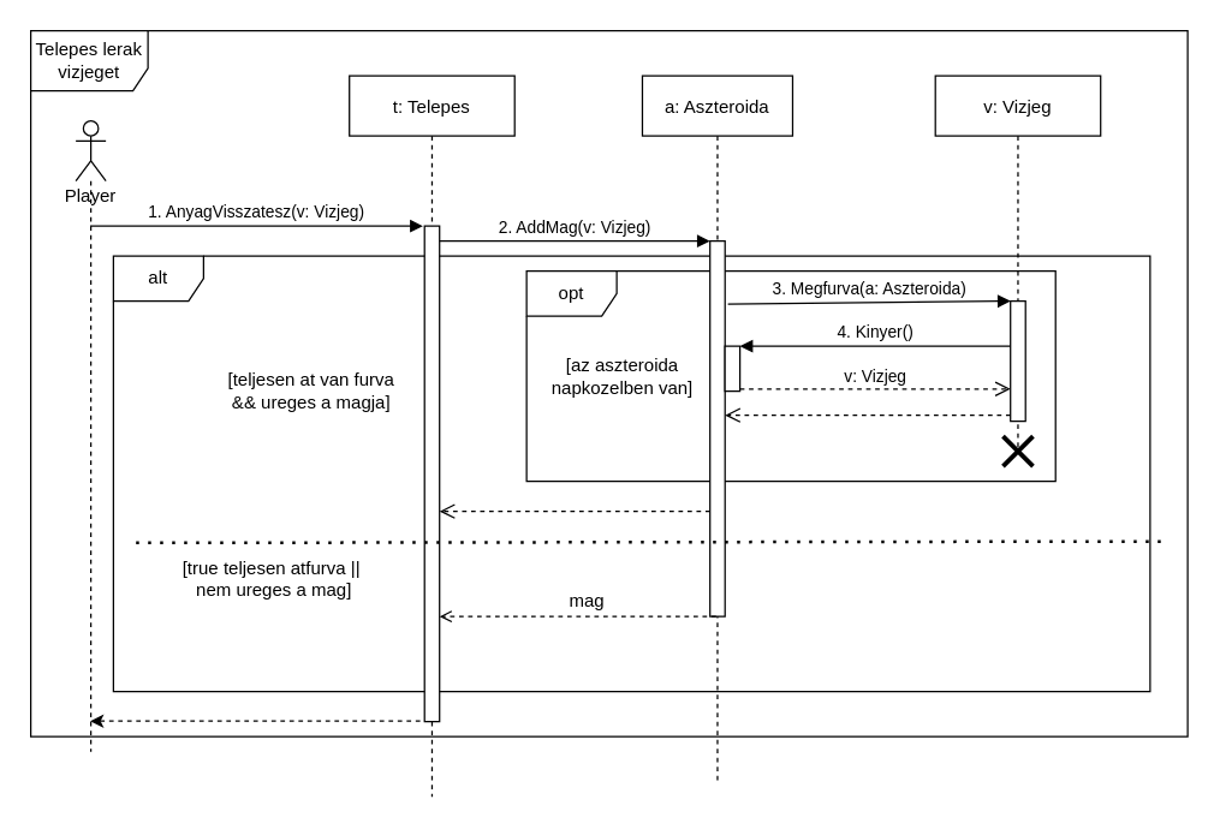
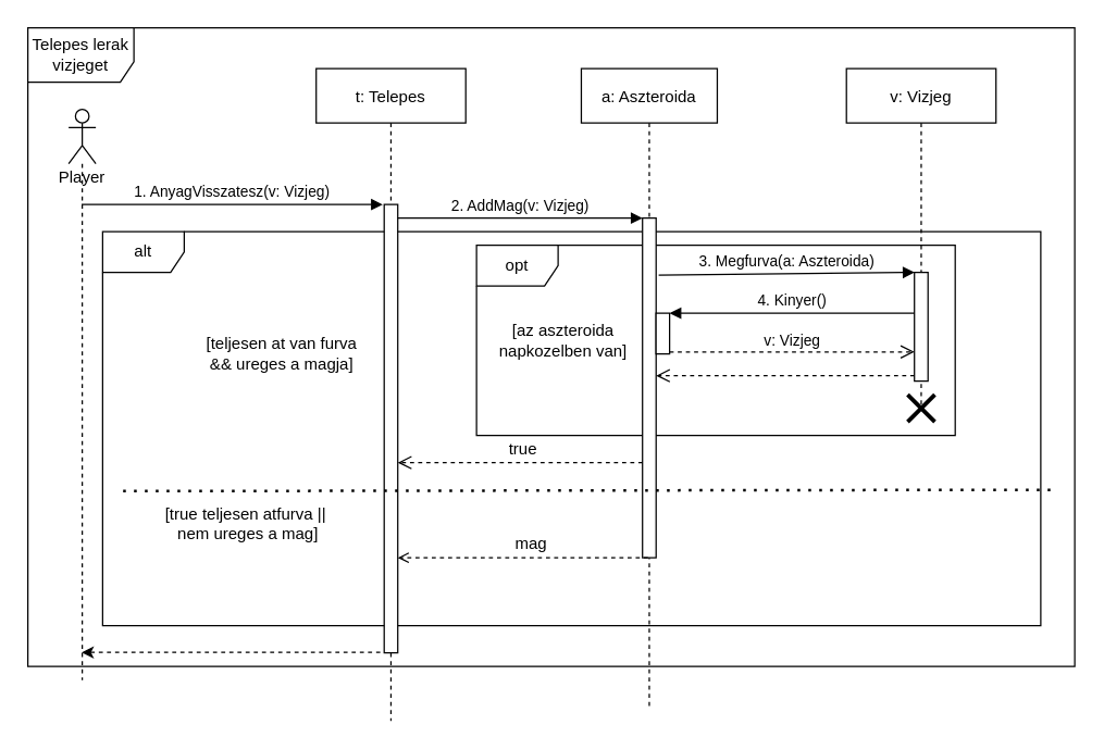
+ <mxCell id="19" value="true" style="text;html=1;align=center;verticalAlign=middle;resizable=0;points=[];autosize=1;" vertex="1" parent="1"><mxGeometry x="364" y="320" width="40" height="20" as="geometry" /></mxCell>
